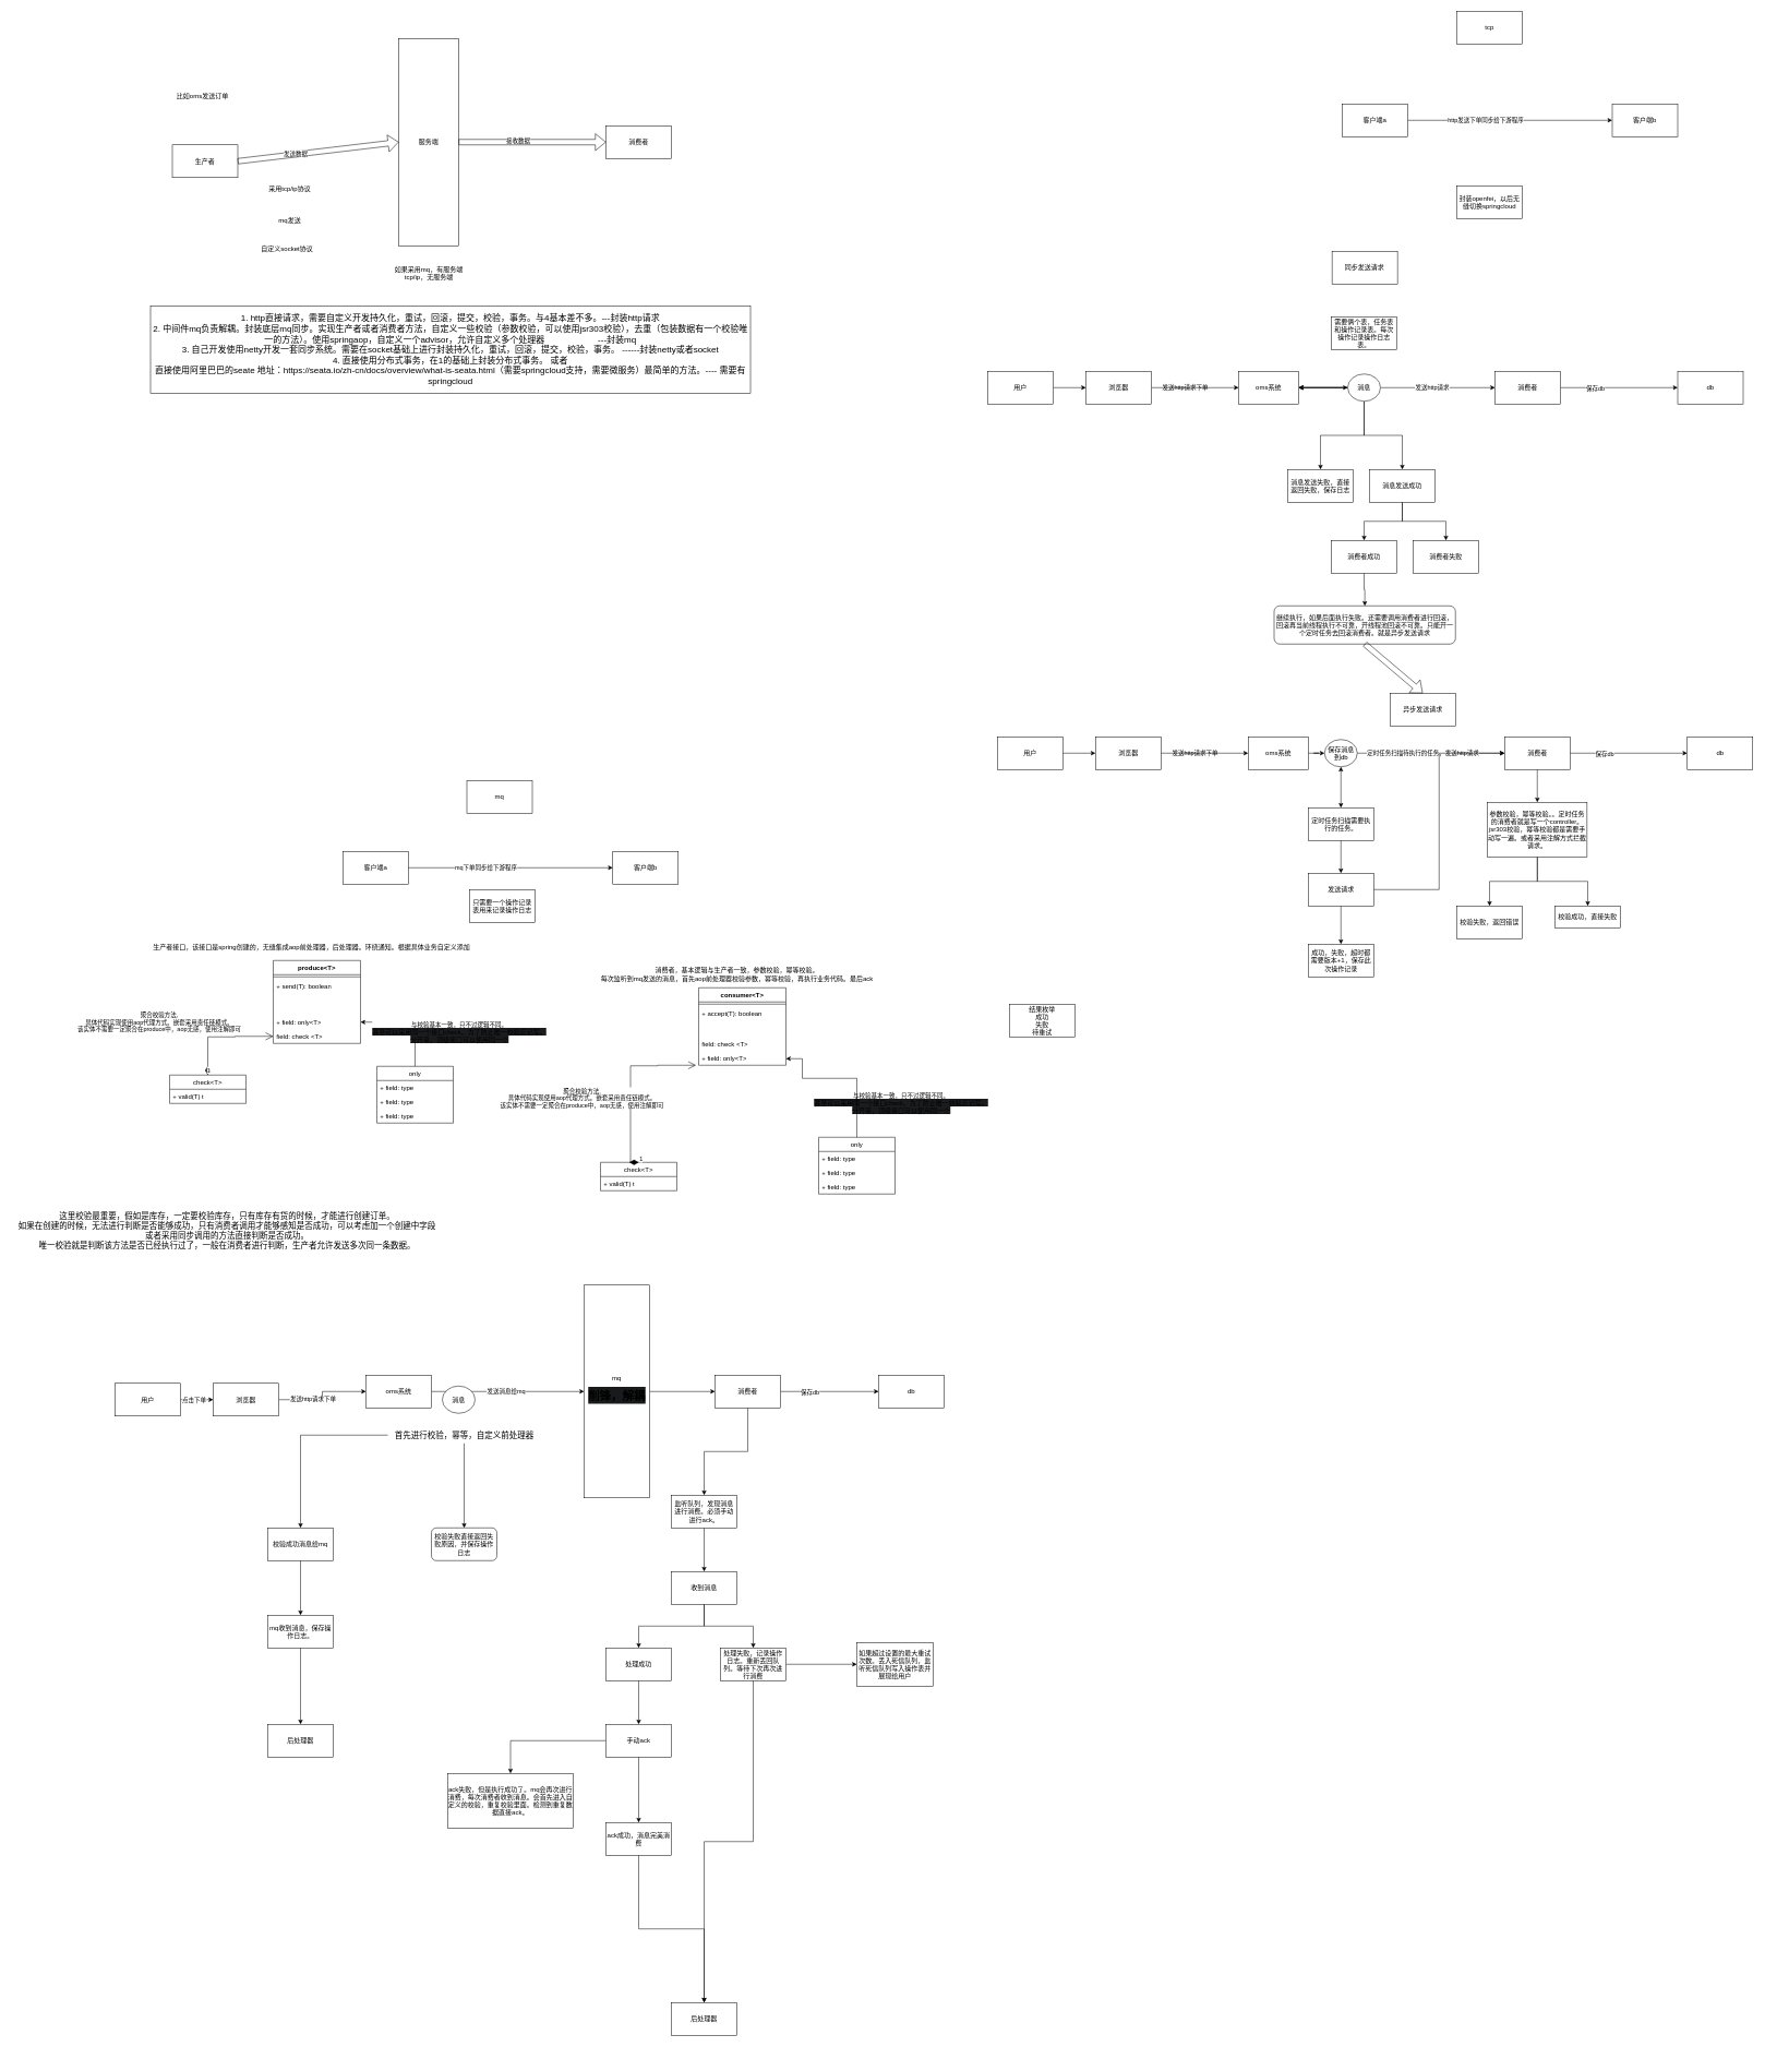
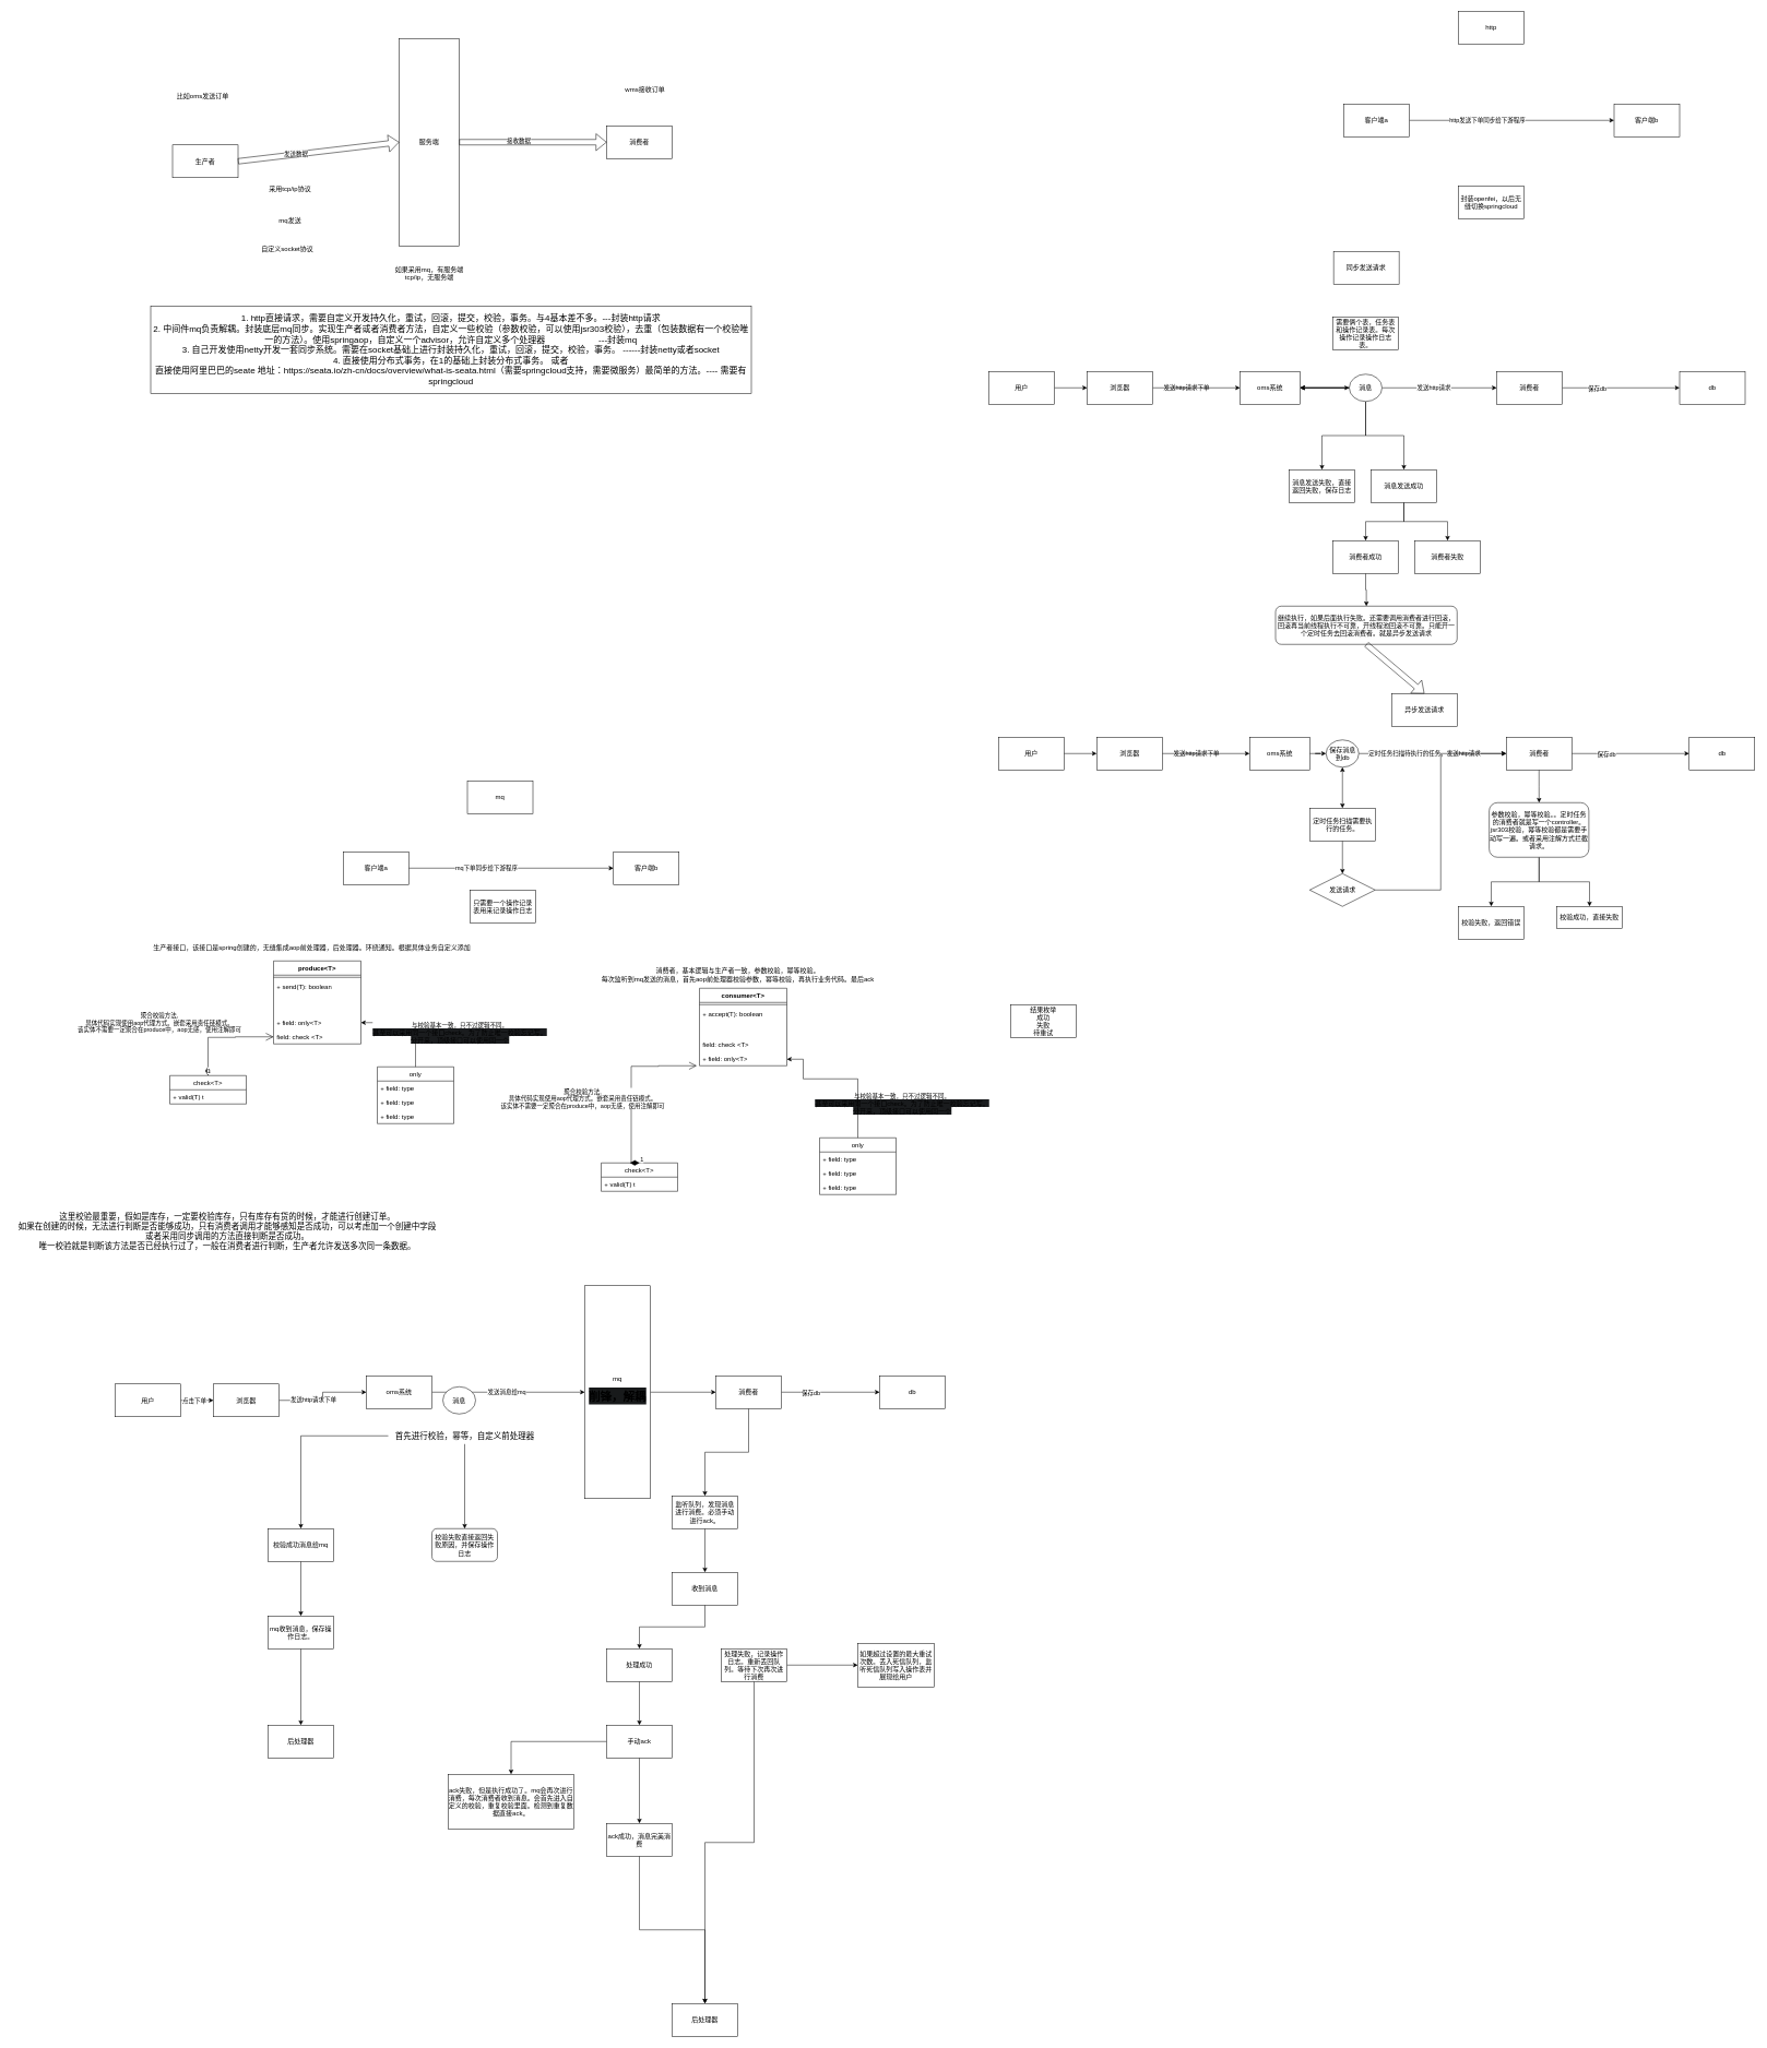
- <mxCell id="97" value="tcp" style="whiteSpace=wrap;html=1;" parent="1" vertex="1"><mxGeometry x="2670" y="20" width="120" height="60" as="geometry" /></mxCell>
+ <mxCell id="97" value="http" style="whiteSpace=wrap;html=1;" parent="1" vertex="1"><mxGeometry x="2670" y="20" width="120" height="60" as="geometry" /></mxCell>
+ <mxCell id="10" value="wms接收订单" style="text;html=1;align=center;verticalAlign=middle;resizable=0;points=[];autosize=1;strokeColor=none;fillColor=none;" parent="1" vertex="1"><mxGeometry x="1130" y="148" width="100" height="30" as="geometry" /></mxCell>
- <mxCell id="158" value="参数校验，幂等校验。。定时任务的消费者就是写一个controller。jsr303校验，幂等校验都是需要手动写一遍。或者采用注解方式拦截请求。" style="whiteSpace=wrap;html=1;rounded=0;" parent="1" vertex="1"><mxGeometry x="2726.25" y="1470" width="182.5" height="100" as="geometry" /></mxCell>
+ <mxCell id="158" value="参数校验，幂等校验。。定时任务的消费者就是写一个controller。jsr303校验，幂等校验都是需要手动写一遍。或者采用注解方式拦截请求。" style="whiteSpace=wrap;html=1;rounded=1;" parent="1" vertex="1"><mxGeometry x="2726.25" y="1470" width="182.5" height="100" as="geometry" /></mxCell>
- <mxCell id="155" value="发送请求" style="whiteSpace=wrap;html=1;" parent="1" vertex="1"><mxGeometry x="2397.5" y="1600" width="120" height="60" as="geometry" /></mxCell>
+ <mxCell id="155" value="发送请求" style="rhombus;whiteSpace=wrap;html=1;" parent="1" vertex="1"><mxGeometry x="2397.5" y="1600" width="120" height="60" as="geometry" /></mxCell>
- <mxCell id="154" value="" style="edgeStyle=orthogonalEdgeStyle;rounded=0;orthogonalLoop=1;jettySize=auto;html=1;" parent="1" source="155" target="160" edge="1"><mxGeometry relative="1" as="geometry" /></mxCell>
- <mxCell id="160" value="成功，失败，超时都需要版本+1，保存此次操作记录" style="whiteSpace=wrap;html=1;" parent="1" vertex="1"><mxGeometry x="2397.5" y="1730" width="120" height="60" as="geometry" /></mxCell>
- <mxCell id="72" value="" style="edgeStyle=orthogonalEdgeStyle;rounded=0;orthogonalLoop=1;jettySize=auto;html=1;" parent="1" source="73" target="78" edge="1"><mxGeometry relative="1" as="geometry" /></mxCell>
